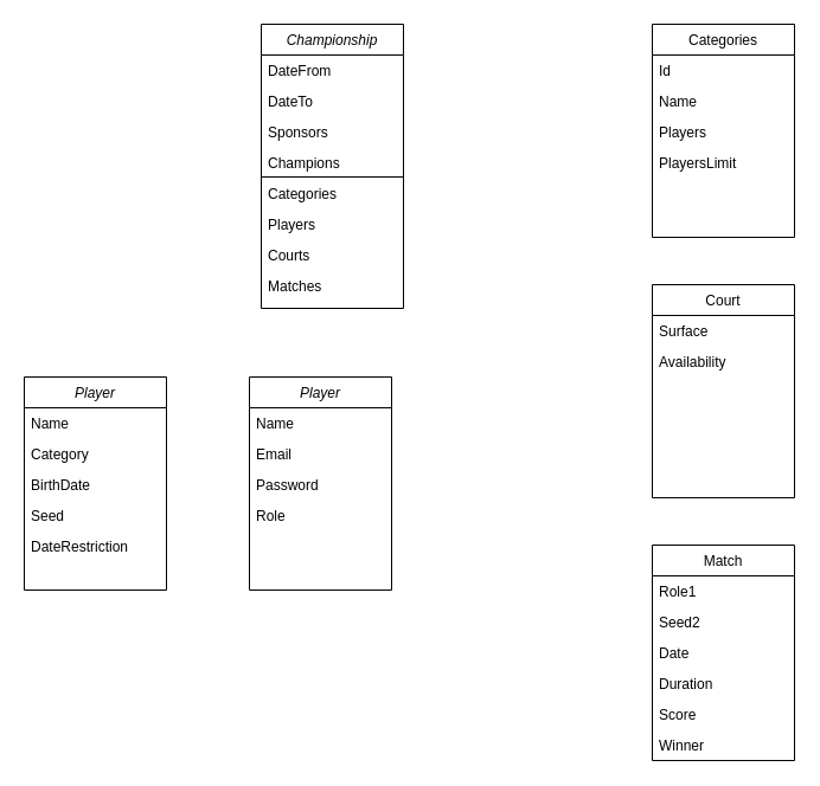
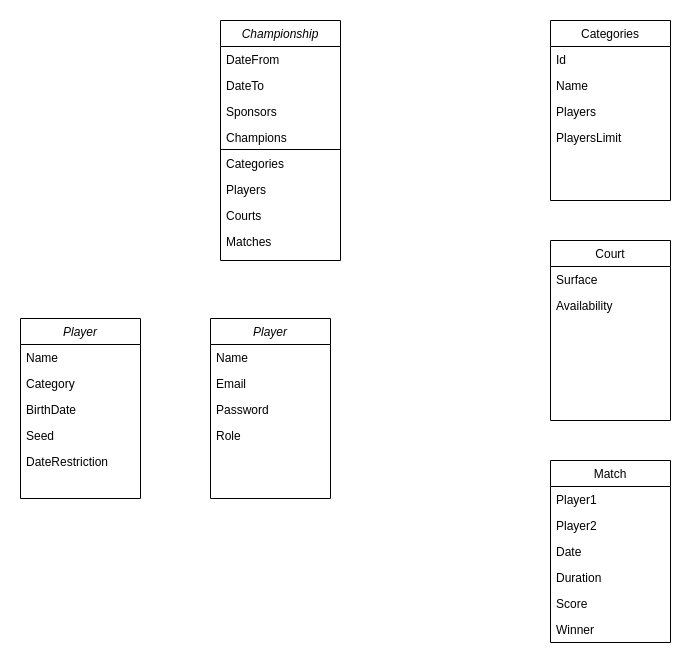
- <mxCell id="9" value="Role1" style="text;align=left;verticalAlign=top;spacingLeft=4;spacingRight=4;overflow=hidden;rotatable=0;points=[[0,0.5],[1,0.5]];portConstraint=eastwest;" parent="8" vertex="1"><mxGeometry y="26" width="120" height="26" as="geometry" /></mxCell>
+ <mxCell id="9" value="Player1" style="text;align=left;verticalAlign=top;spacingLeft=4;spacingRight=4;overflow=hidden;rotatable=0;points=[[0,0.5],[1,0.5]];portConstraint=eastwest;" parent="8" vertex="1"><mxGeometry y="26" width="120" height="26" as="geometry" /></mxCell>
- <mxCell id="10" value="Seed2" style="text;align=left;verticalAlign=top;spacingLeft=4;spacingRight=4;overflow=hidden;rotatable=0;points=[[0,0.5],[1,0.5]];portConstraint=eastwest;rounded=0;shadow=0;html=0;" parent="8" vertex="1"><mxGeometry y="52" width="120" height="26" as="geometry" /></mxCell>
+ <mxCell id="10" value="Player2" style="text;align=left;verticalAlign=top;spacingLeft=4;spacingRight=4;overflow=hidden;rotatable=0;points=[[0,0.5],[1,0.5]];portConstraint=eastwest;rounded=0;shadow=0;html=0;" parent="8" vertex="1"><mxGeometry y="52" width="120" height="26" as="geometry" /></mxCell>
